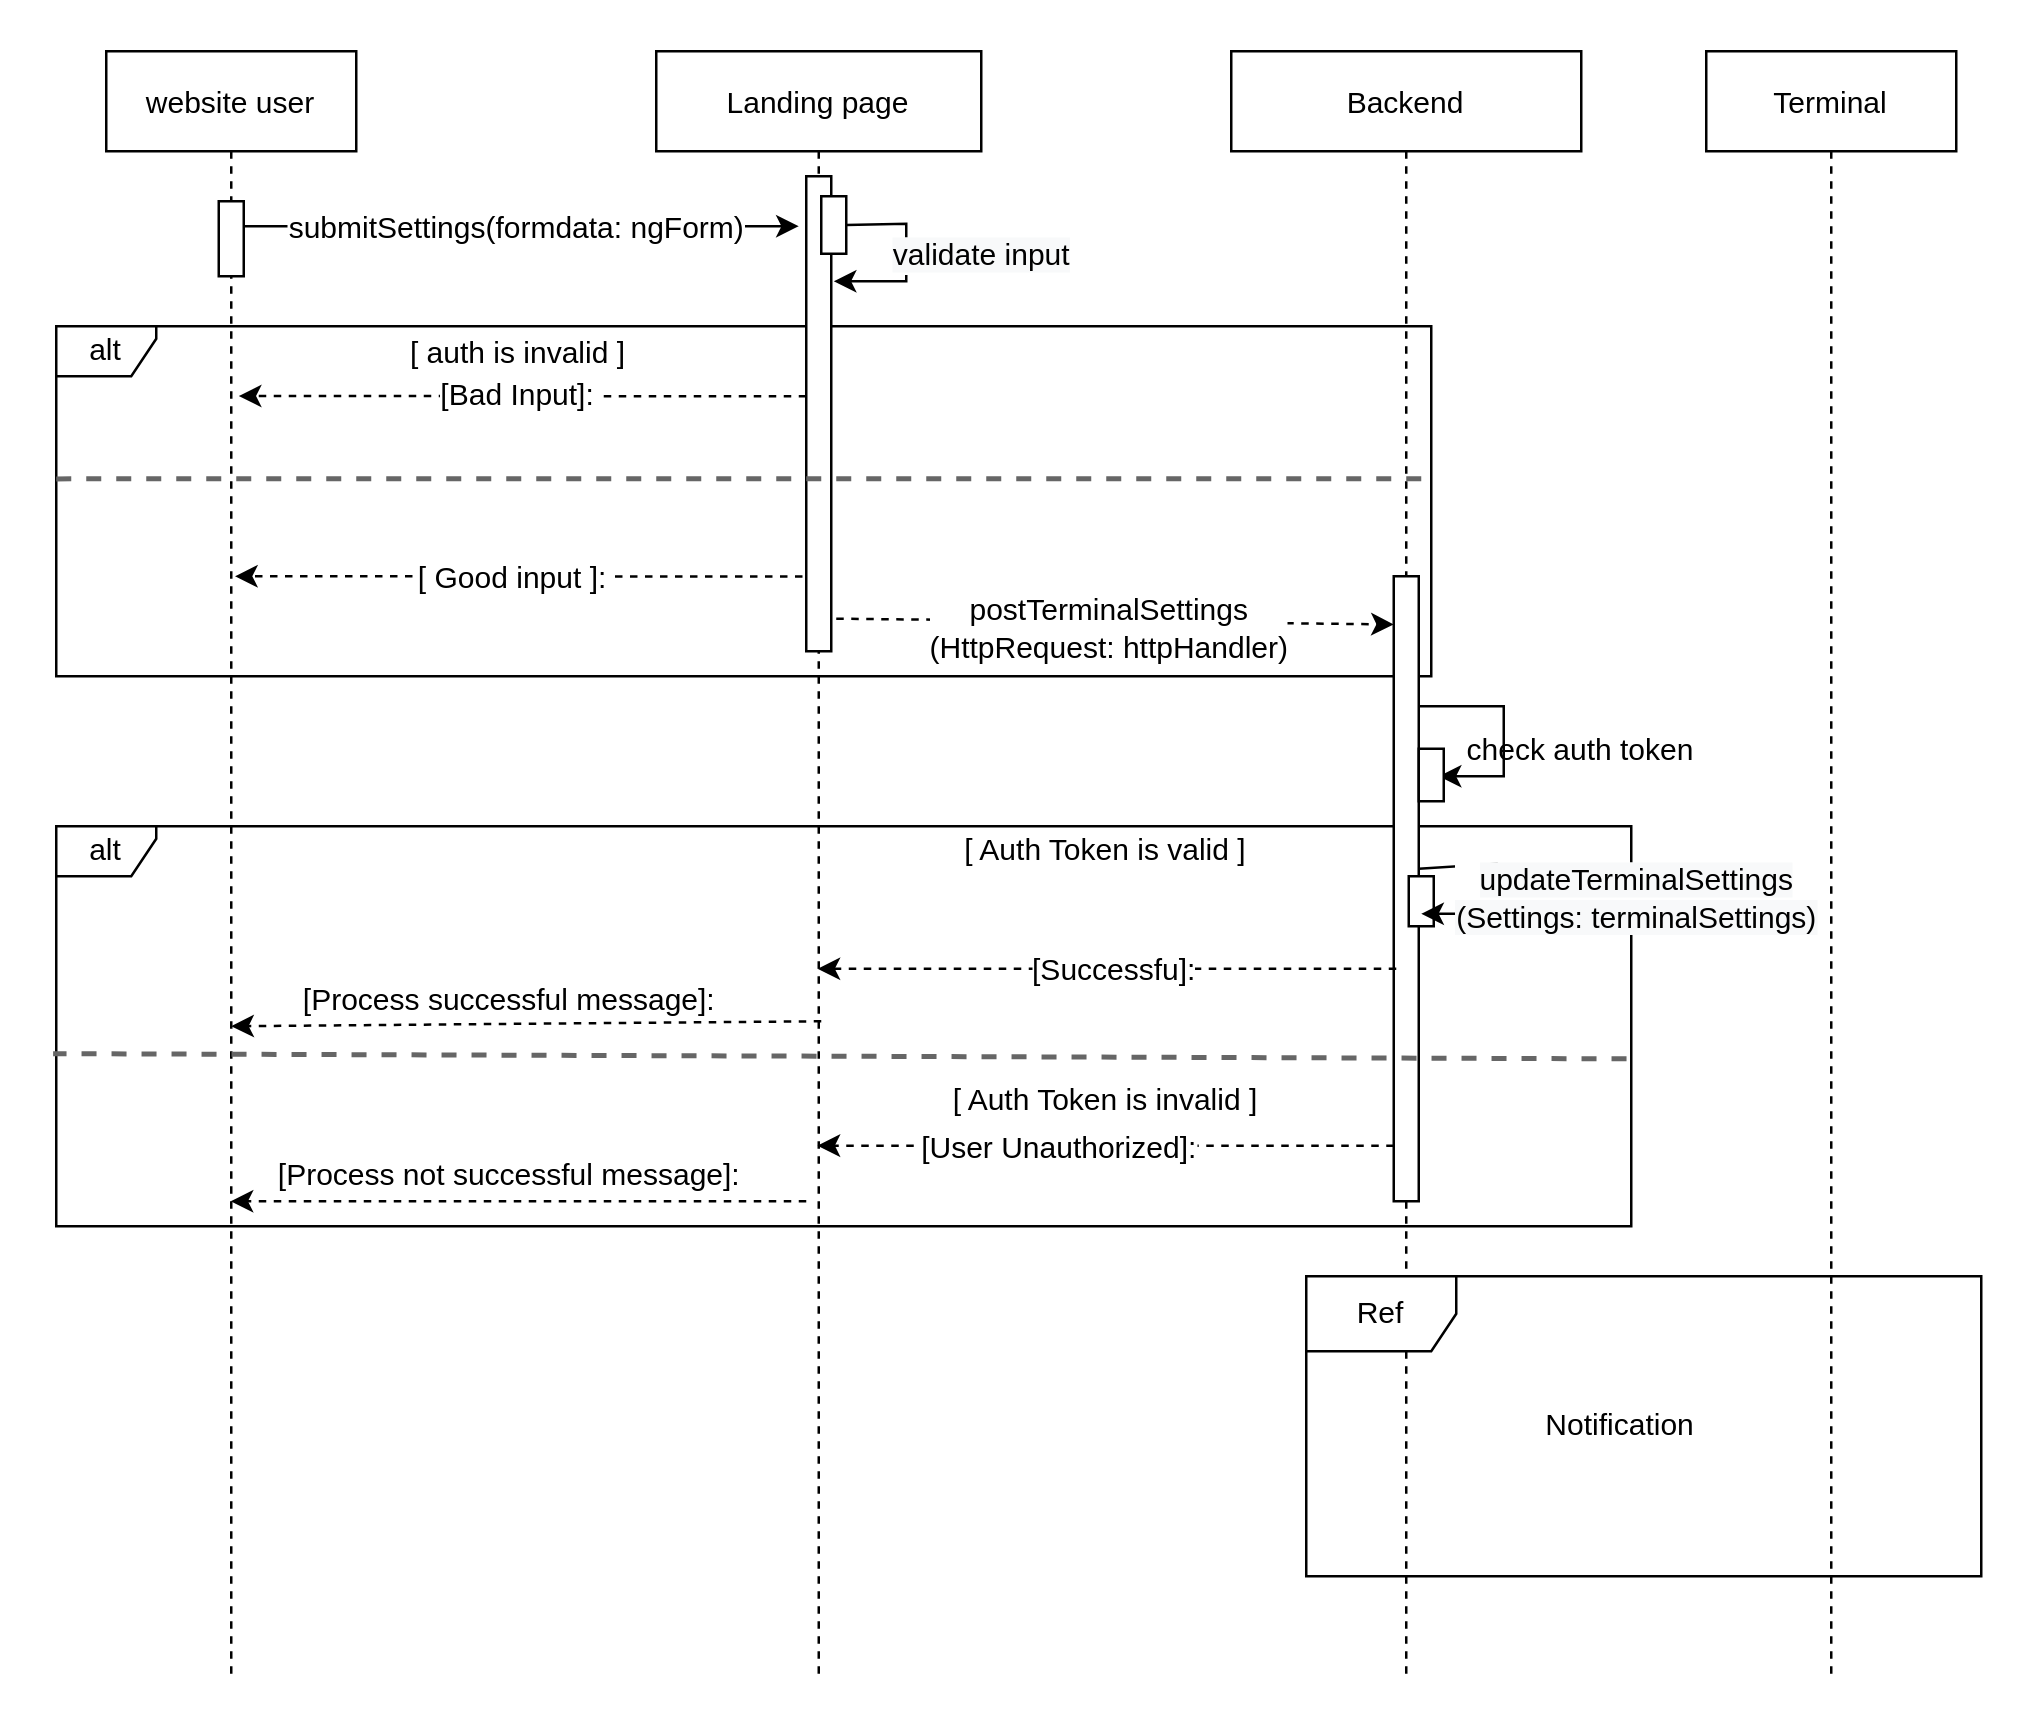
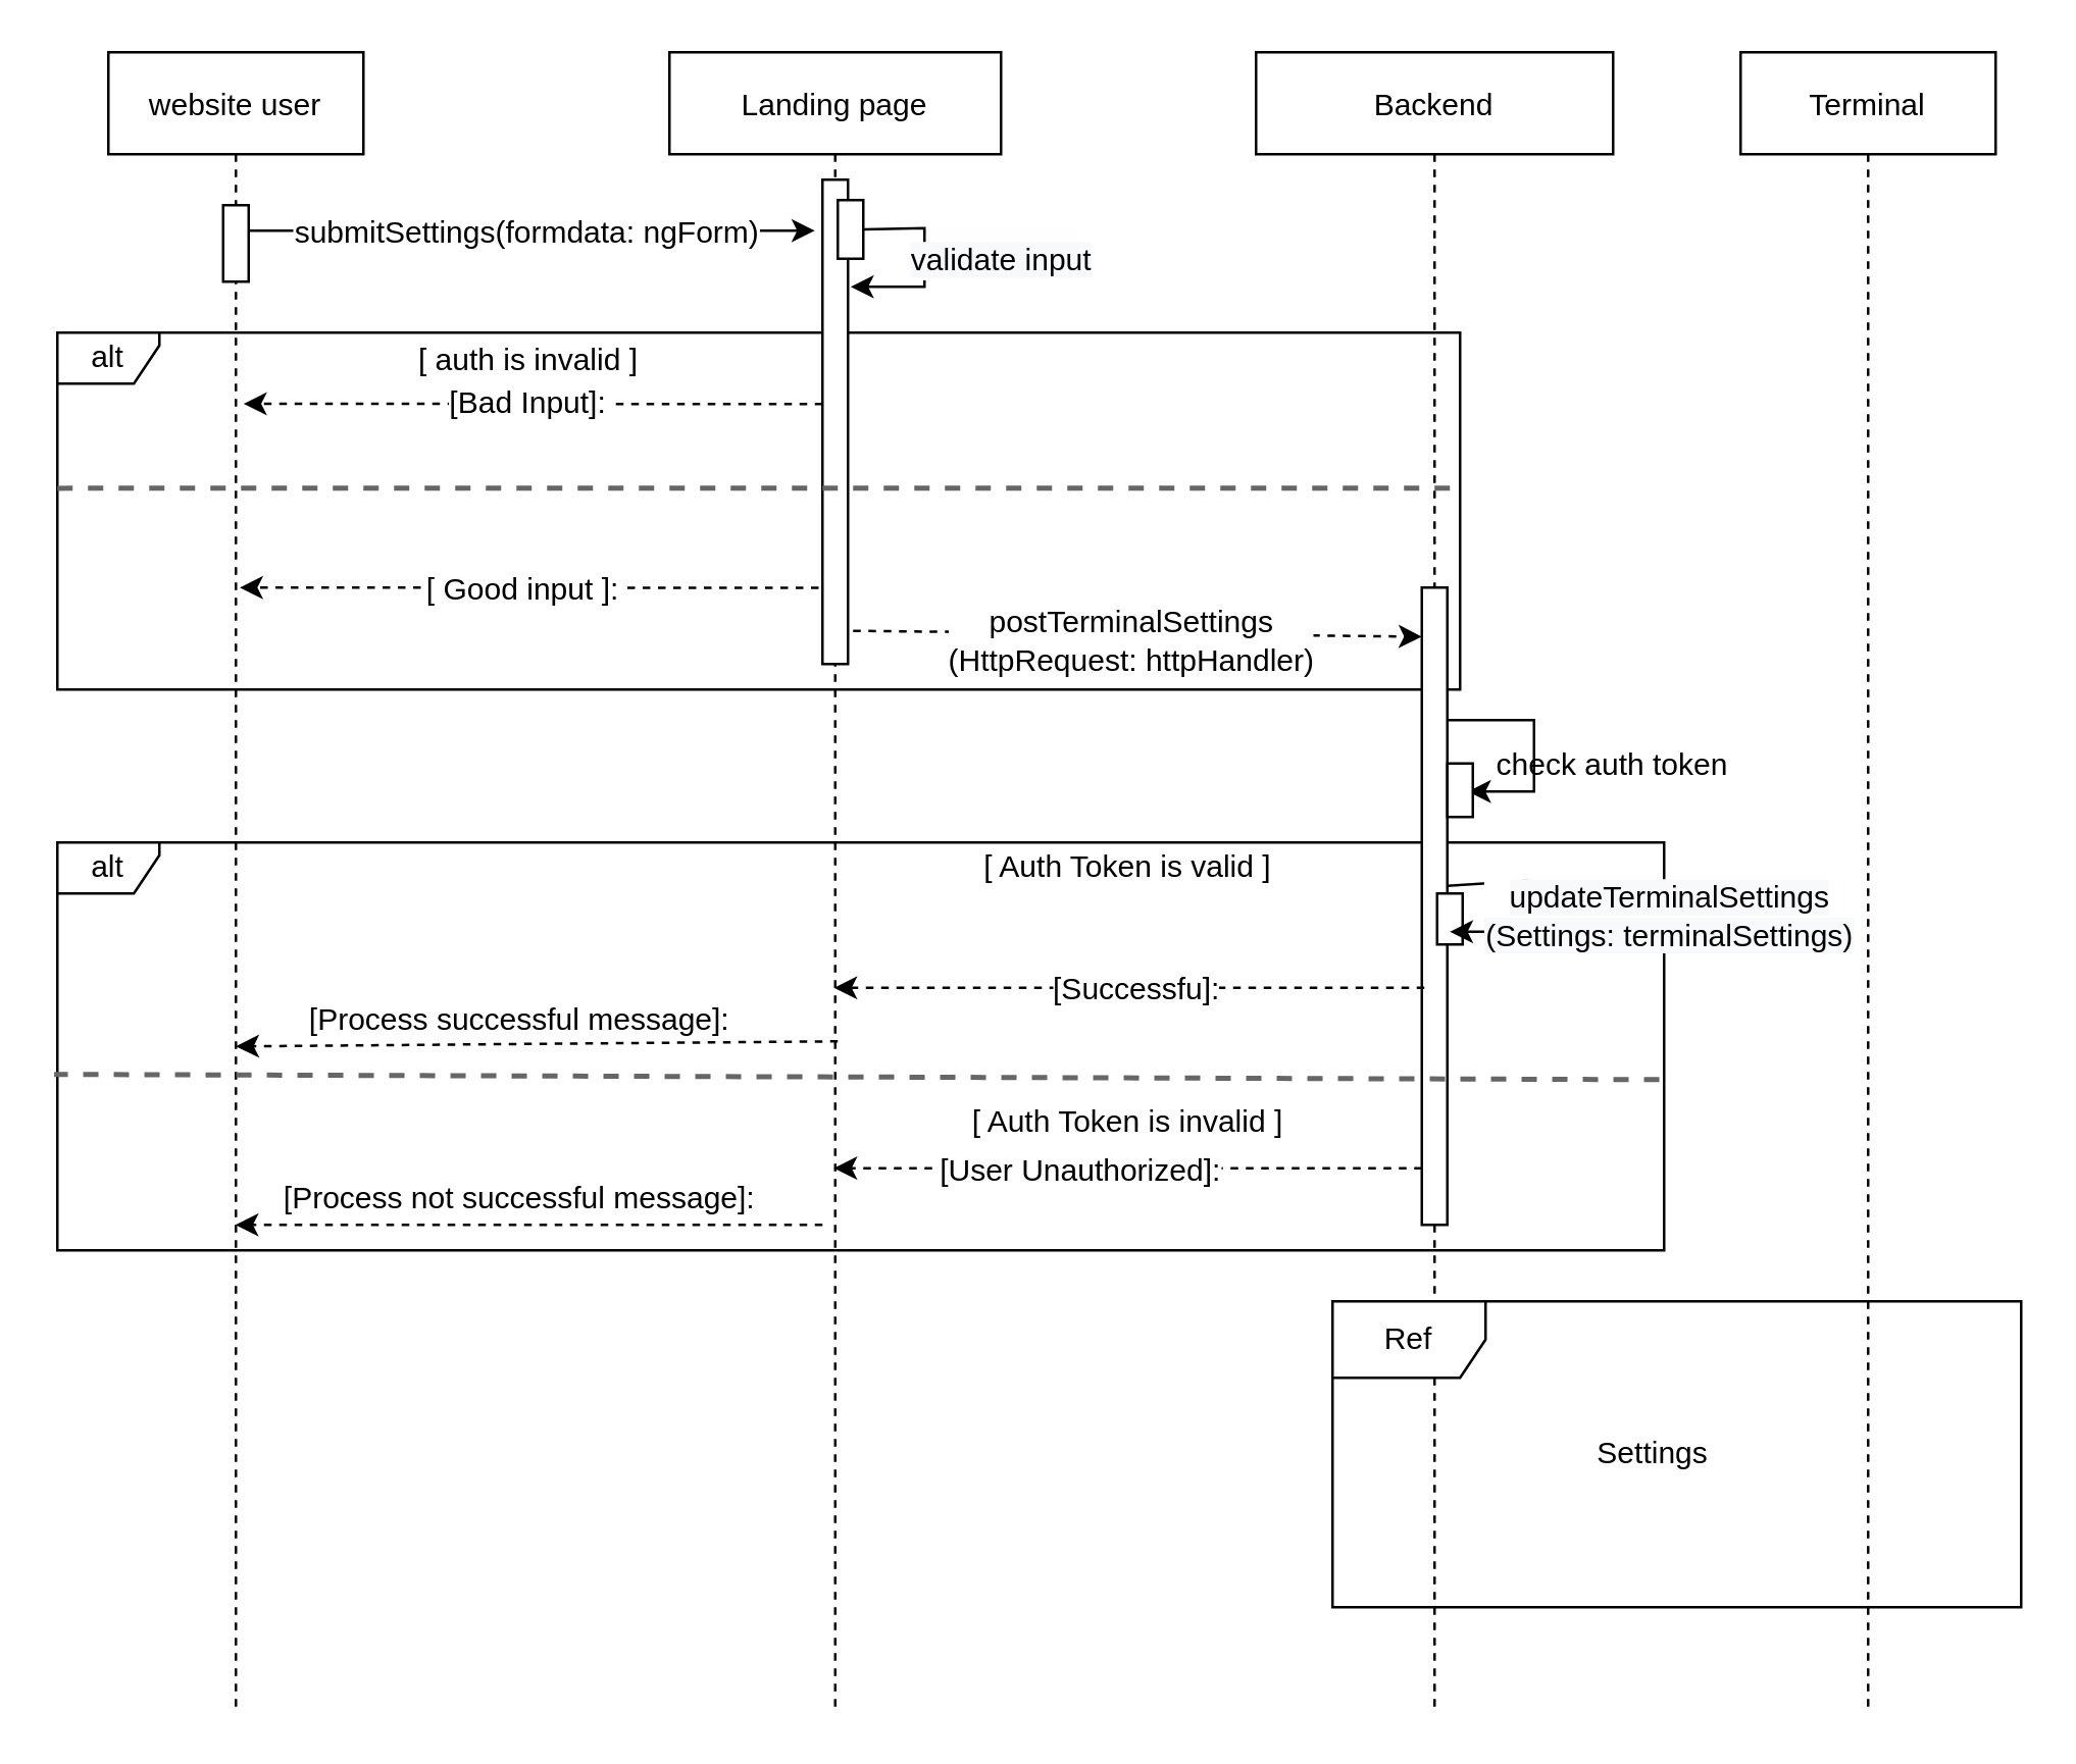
- <mxCell id="42" value="Notification&amp;nbsp;" style="text;html=1;strokeColor=none;fillColor=none;align=center;verticalAlign=middle;whiteSpace=wrap;rounded=0;fontSize=12;" vertex="1" parent="1"><mxGeometry x="602" y="560" width="95" height="20" as="geometry" /></mxCell>
+ <mxCell id="42" value="Settings&amp;nbsp;" style="text;html=1;strokeColor=none;fillColor=none;align=center;verticalAlign=middle;whiteSpace=wrap;rounded=0;fontSize=12;" vertex="1" parent="1"><mxGeometry x="602" y="560" width="95" height="20" as="geometry" /></mxCell>
